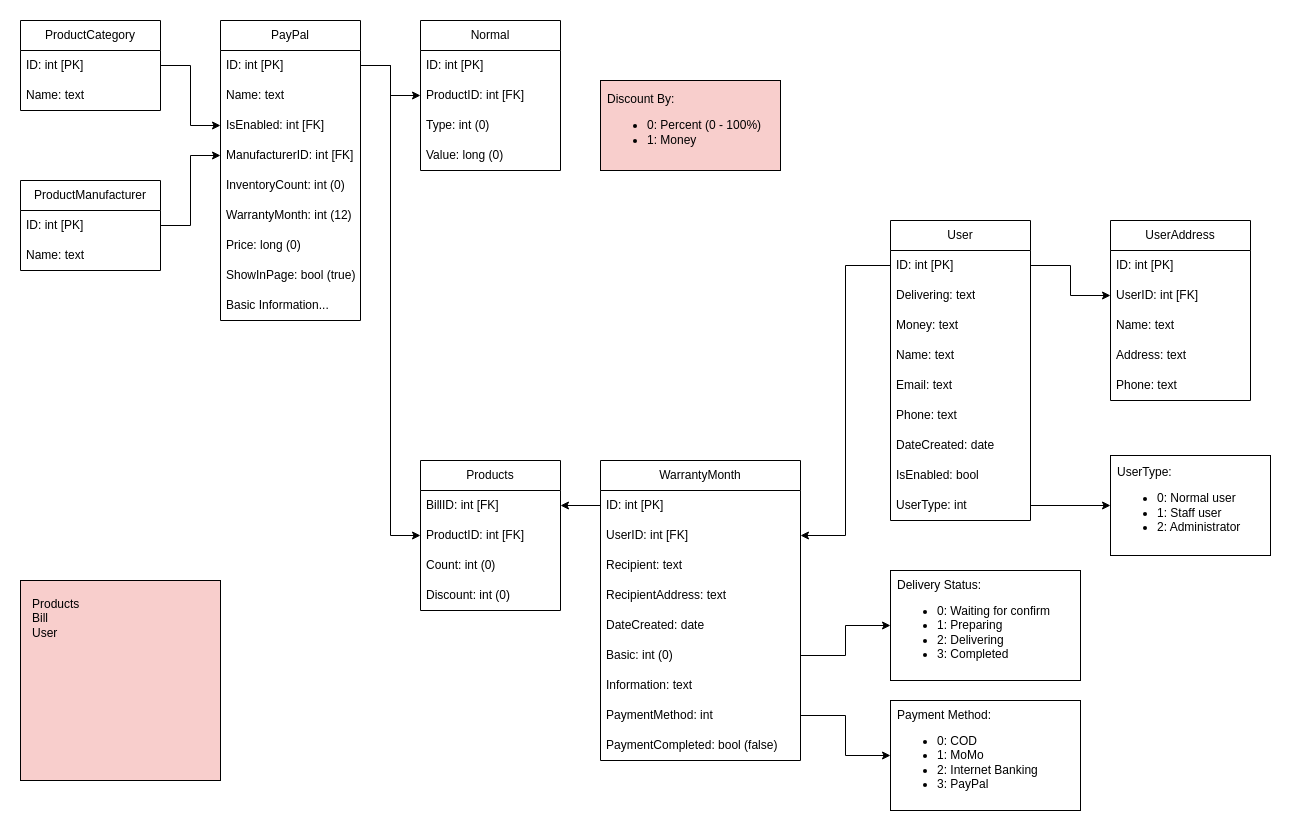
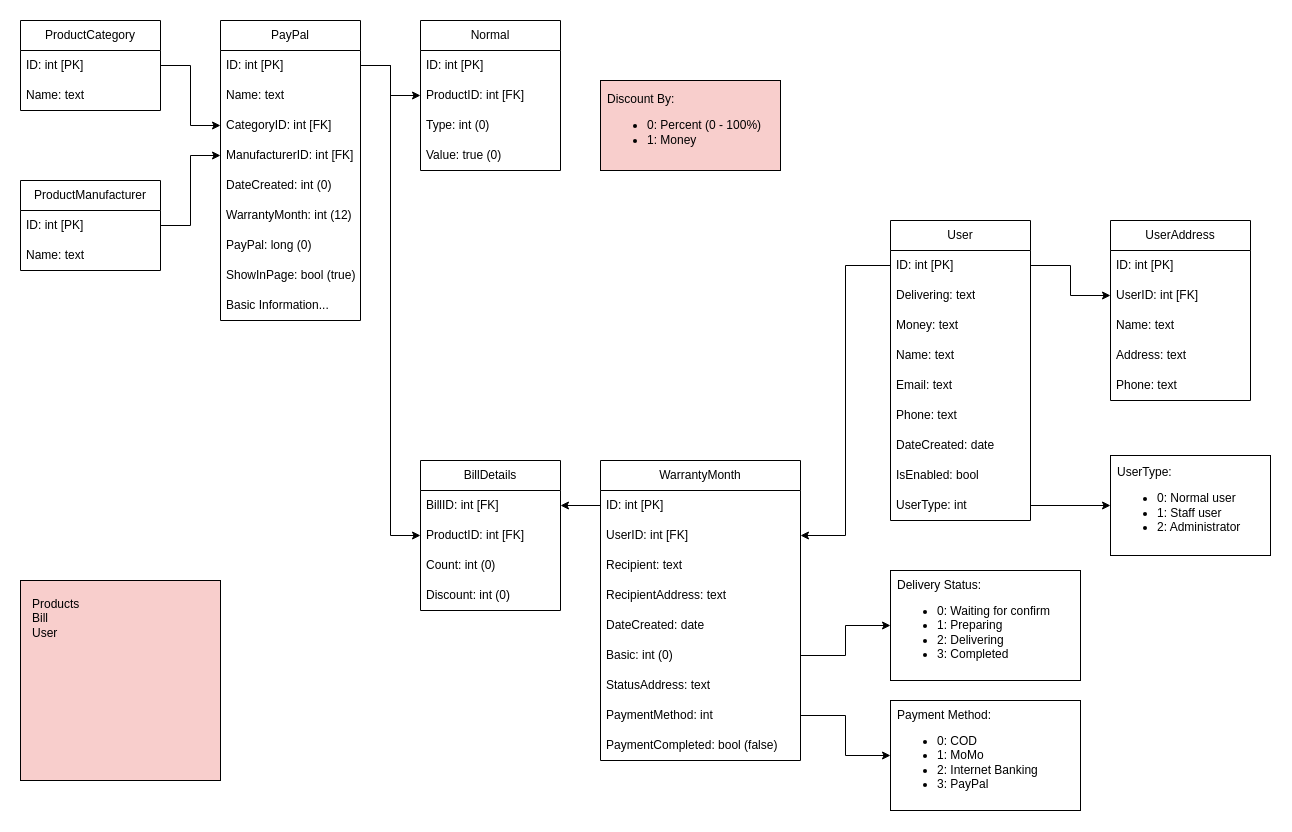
- <mxCell id="5" value="IsEnabled: int [FK]" style="text;strokeColor=none;fillColor=none;align=left;verticalAlign=middle;spacingLeft=4;spacingRight=4;overflow=hidden;points=[[0,0.5],[1,0.5]];portConstraint=eastwest;rotatable=0;whiteSpace=wrap;html=1;" parent="2" vertex="1"><mxGeometry y="90" width="140" height="30" as="geometry" /></mxCell>
+ <mxCell id="5" value="CategoryID: int [FK]" style="text;strokeColor=none;fillColor=none;align=left;verticalAlign=middle;spacingLeft=4;spacingRight=4;overflow=hidden;points=[[0,0.5],[1,0.5]];portConstraint=eastwest;rotatable=0;whiteSpace=wrap;html=1;" parent="2" vertex="1"><mxGeometry y="90" width="140" height="30" as="geometry" /></mxCell>
- <mxCell id="62" value="Value: long (0)" style="text;strokeColor=none;fillColor=none;align=left;verticalAlign=middle;spacingLeft=4;spacingRight=4;overflow=hidden;points=[[0,0.5],[1,0.5]];portConstraint=eastwest;rotatable=0;whiteSpace=wrap;html=1;" parent="58" vertex="1"><mxGeometry y="120" width="140" height="30" as="geometry" /></mxCell>
+ <mxCell id="62" value="Value: true (0)" style="text;strokeColor=none;fillColor=none;align=left;verticalAlign=middle;spacingLeft=4;spacingRight=4;overflow=hidden;points=[[0,0.5],[1,0.5]];portConstraint=eastwest;rotatable=0;whiteSpace=wrap;html=1;" parent="58" vertex="1"><mxGeometry y="120" width="140" height="30" as="geometry" /></mxCell>
- <mxCell id="7" value="InventoryCount: int (0)" style="text;strokeColor=none;fillColor=none;align=left;verticalAlign=middle;spacingLeft=4;spacingRight=4;overflow=hidden;points=[[0,0.5],[1,0.5]];portConstraint=eastwest;rotatable=0;whiteSpace=wrap;html=1;" parent="2" vertex="1"><mxGeometry y="150" width="140" height="30" as="geometry" /></mxCell>
+ <mxCell id="7" value="DateCreated: int (0)" style="text;strokeColor=none;fillColor=none;align=left;verticalAlign=middle;spacingLeft=4;spacingRight=4;overflow=hidden;points=[[0,0.5],[1,0.5]];portConstraint=eastwest;rotatable=0;whiteSpace=wrap;html=1;" parent="2" vertex="1"><mxGeometry y="150" width="140" height="30" as="geometry" /></mxCell>
- <mxCell id="9" value="Price: long (0)" style="text;strokeColor=none;fillColor=none;align=left;verticalAlign=middle;spacingLeft=4;spacingRight=4;overflow=hidden;points=[[0,0.5],[1,0.5]];portConstraint=eastwest;rotatable=0;whiteSpace=wrap;html=1;" parent="2" vertex="1"><mxGeometry y="210" width="140" height="30" as="geometry" /></mxCell>
+ <mxCell id="9" value="PayPal: long (0)" style="text;strokeColor=none;fillColor=none;align=left;verticalAlign=middle;spacingLeft=4;spacingRight=4;overflow=hidden;points=[[0,0.5],[1,0.5]];portConstraint=eastwest;rotatable=0;whiteSpace=wrap;html=1;" parent="2" vertex="1"><mxGeometry y="210" width="140" height="30" as="geometry" /></mxCell>
- <mxCell id="50" value="Products" style="swimlane;fontStyle=0;childLayout=stackLayout;horizontal=1;startSize=30;horizontalStack=0;resizeParent=1;resizeParentMax=0;resizeLast=0;collapsible=1;marginBottom=0;whiteSpace=wrap;html=1;" parent="1" vertex="1"><mxGeometry x="420" y="460" width="140" height="150" as="geometry" /></mxCell>
+ <mxCell id="50" value="BillDetails" style="swimlane;fontStyle=0;childLayout=stackLayout;horizontal=1;startSize=30;horizontalStack=0;resizeParent=1;resizeParentMax=0;resizeLast=0;collapsible=1;marginBottom=0;whiteSpace=wrap;html=1;" parent="1" vertex="1"><mxGeometry x="420" y="460" width="140" height="150" as="geometry" /></mxCell>
- <mxCell id="39" value="Information: text" style="text;strokeColor=none;fillColor=none;align=left;verticalAlign=middle;spacingLeft=4;spacingRight=4;overflow=hidden;points=[[0,0.5],[1,0.5]];portConstraint=eastwest;rotatable=0;whiteSpace=wrap;html=1;" parent="32" vertex="1"><mxGeometry y="210" width="200" height="30" as="geometry" /></mxCell>
+ <mxCell id="39" value="StatusAddress: text" style="text;strokeColor=none;fillColor=none;align=left;verticalAlign=middle;spacingLeft=4;spacingRight=4;overflow=hidden;points=[[0,0.5],[1,0.5]];portConstraint=eastwest;rotatable=0;whiteSpace=wrap;html=1;" parent="32" vertex="1"><mxGeometry y="210" width="200" height="30" as="geometry" /></mxCell>
